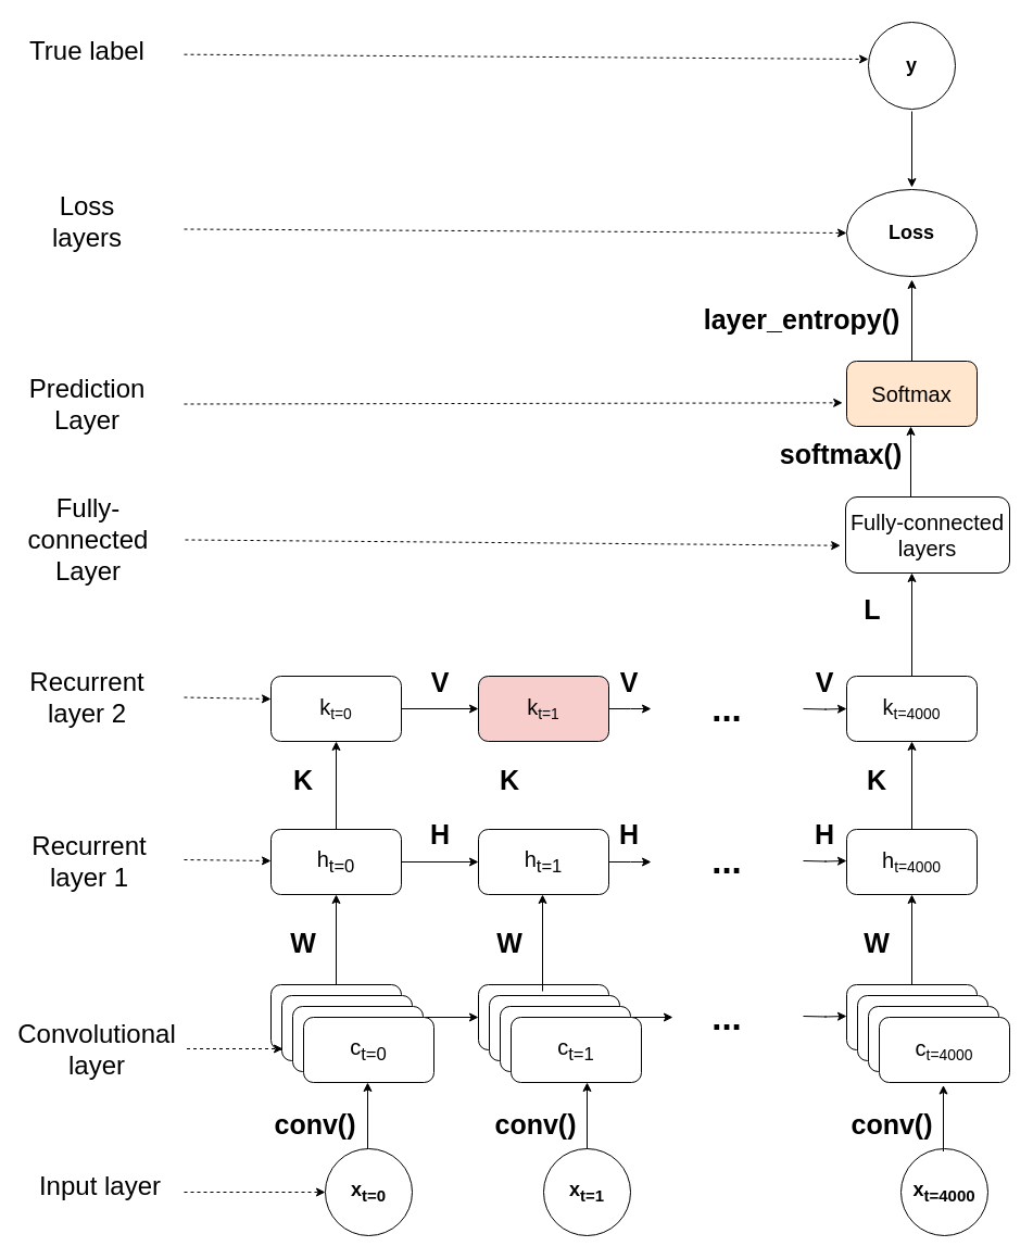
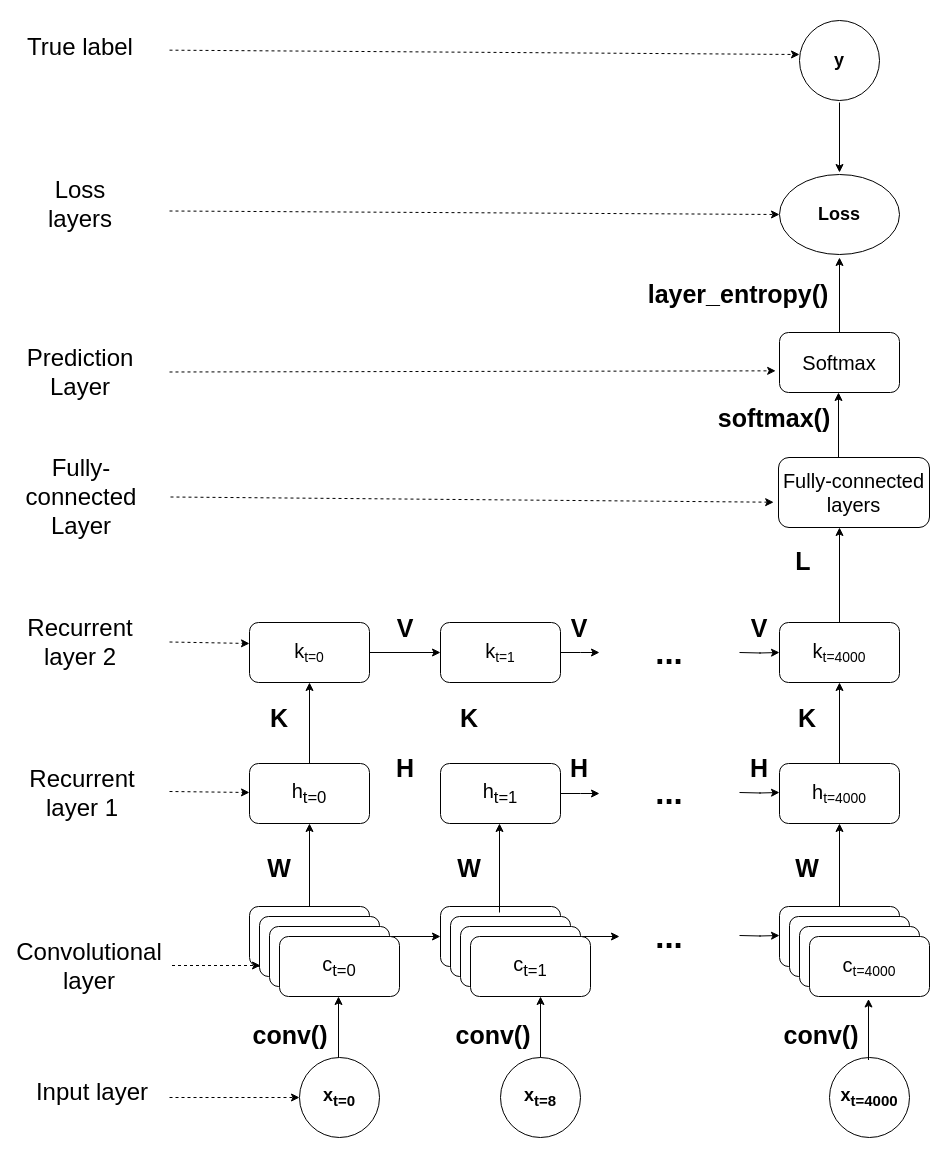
- <mxCell id="61" value="&lt;span style=&quot;font-size: 20px&quot;&gt;Softmax&lt;/span&gt;&lt;br&gt;" style="rounded=1;whiteSpace=wrap;html=1;fillColor=#ffe6cc;" parent="1" vertex="1"><mxGeometry x="779" y="332" width="120" height="60" as="geometry" /></mxCell>
+ <mxCell id="61" value="&lt;span style=&quot;font-size: 20px&quot;&gt;Softmax&lt;/span&gt;&lt;br&gt;" style="rounded=1;whiteSpace=wrap;html=1;" parent="1" vertex="1"><mxGeometry x="779" y="332" width="120" height="60" as="geometry" /></mxCell>
- <mxCell id="11" value="&lt;font style=&quot;font-size: 20px&quot;&gt;k&lt;/font&gt;&lt;font style=&quot;font-size: 16.667px&quot;&gt;&lt;sub&gt;t=1&lt;/sub&gt;&lt;/font&gt;" style="rounded=1;whiteSpace=wrap;html=1;fillColor=#f8cecc;" parent="1" vertex="1"><mxGeometry x="440" y="622" width="120" height="60" as="geometry" /></mxCell>
+ <mxCell id="11" value="&lt;font style=&quot;font-size: 20px&quot;&gt;k&lt;/font&gt;&lt;font style=&quot;font-size: 16.667px&quot;&gt;&lt;sub&gt;t=1&lt;/sub&gt;&lt;/font&gt;" style="rounded=1;whiteSpace=wrap;html=1;" parent="1" vertex="1"><mxGeometry x="440" y="622" width="120" height="60" as="geometry" /></mxCell>
- <mxCell id="2" value="" style="edgeStyle=orthogonalEdgeStyle;rounded=0;orthogonalLoop=1;jettySize=auto;html=1;entryX=0;entryY=0.5;entryDx=0;entryDy=0;" parent="1" source="4" target="9" edge="1"><mxGeometry relative="1" as="geometry"><mxPoint x="409" y="793" as="targetPoint" /></mxGeometry></mxCell>
- <mxCell id="50" value="&lt;font style=&quot;font-size: 18px&quot;&gt;&lt;b&gt;x&lt;sub&gt;t=1&lt;/sub&gt;&lt;/b&gt;&lt;/font&gt;" style="ellipse;whiteSpace=wrap;html=1;aspect=fixed;" parent="1" vertex="1"><mxGeometry x="500" y="1057" width="80" height="80" as="geometry" /></mxCell>
+ <mxCell id="50" value="&lt;font style=&quot;font-size: 18px&quot;&gt;&lt;b&gt;x&lt;sub&gt;t=8&lt;/sub&gt;&lt;/b&gt;&lt;/font&gt;" style="ellipse;whiteSpace=wrap;html=1;aspect=fixed;" parent="1" vertex="1"><mxGeometry x="500" y="1057" width="80" height="80" as="geometry" /></mxCell>
